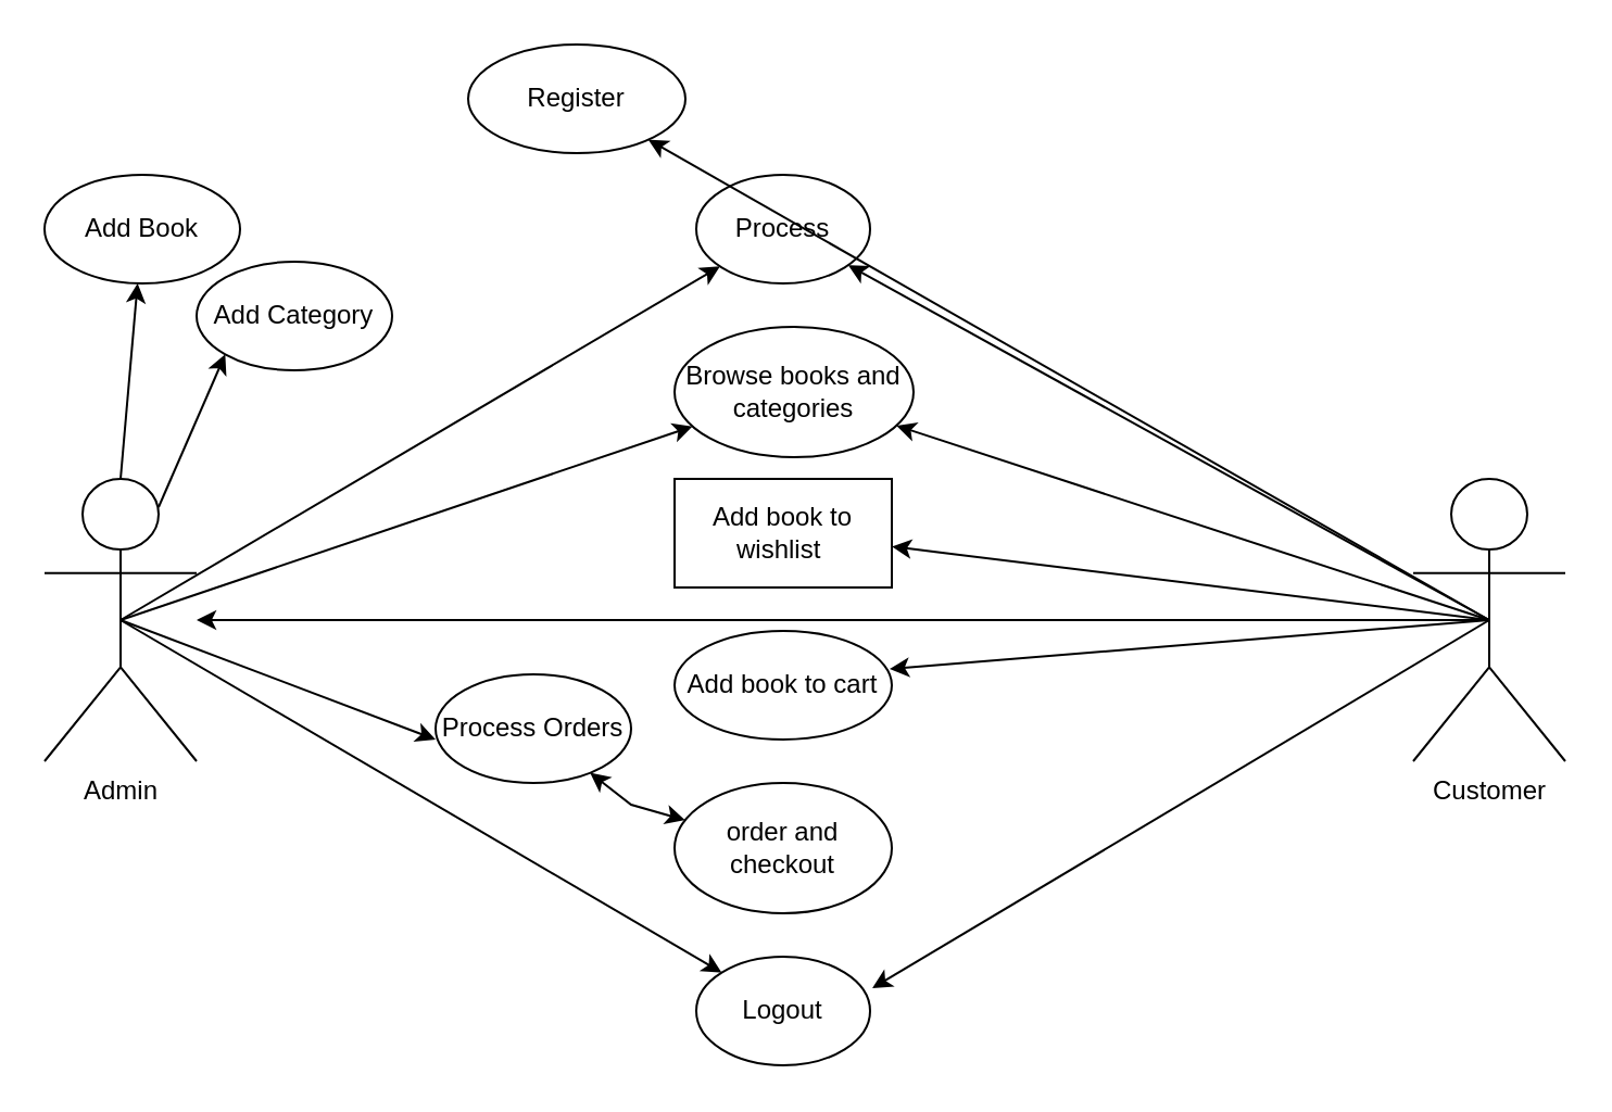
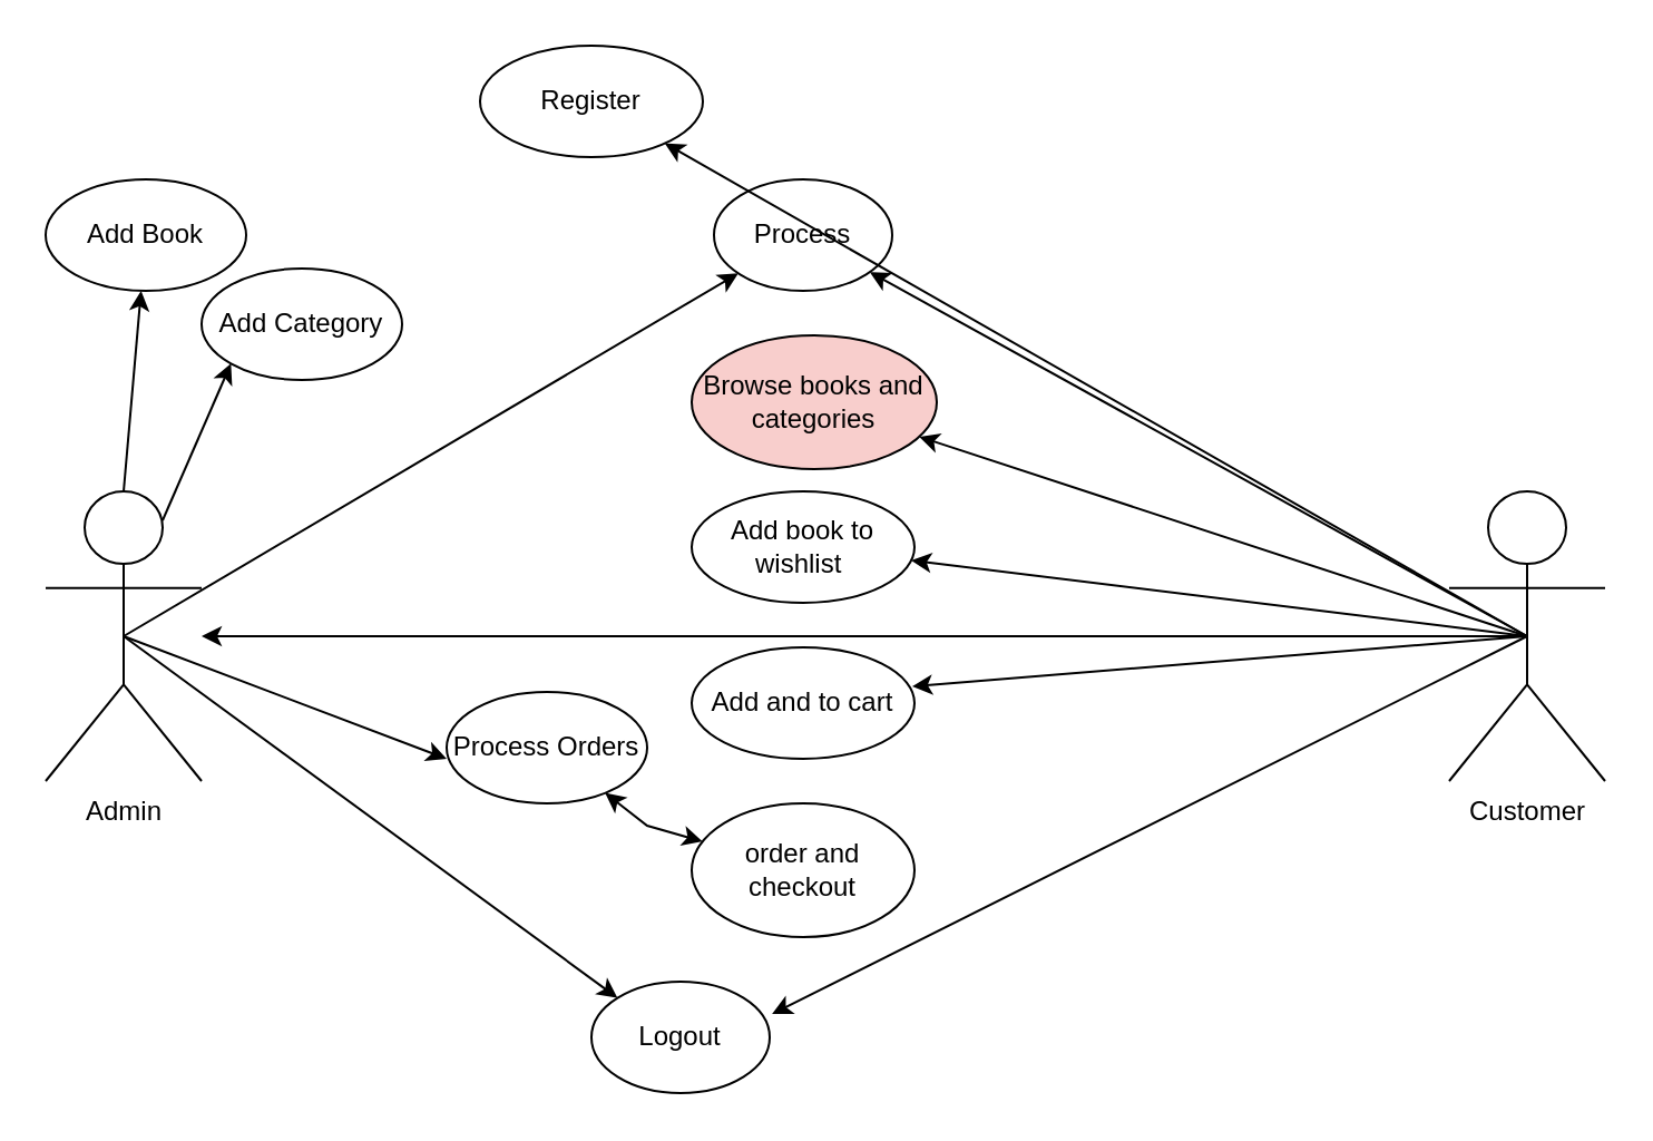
- <mxCell id="19" value="Browse books and categories" style="ellipse;whiteSpace=wrap;html=1;" vertex="1" parent="1"><mxGeometry x="310" y="150" width="110" height="60" as="geometry" /></mxCell>
+ <mxCell id="19" value="Browse books and categories" style="ellipse;whiteSpace=wrap;html=1;fillColor=#f8cecc;" vertex="1" parent="1"><mxGeometry x="310" y="150" width="110" height="60" as="geometry" /></mxCell>
- <mxCell id="23" value="" style="endArrow=classic;html=1;rounded=0;exitX=0.5;exitY=0.5;exitDx=0;exitDy=0;exitPerimeter=0;" edge="1" parent="1" source="2" target="19"><mxGeometry width="50" height="50" relative="1" as="geometry"><mxPoint x="60" y="290" as="sourcePoint" /><mxPoint x="340.917" y="132.164" as="targetPoint" /></mxGeometry></mxCell>
- <mxCell id="13" value="Add book to wishlist&amp;nbsp;" style="whiteSpace=wrap;html=1;rounded=0;" vertex="1" parent="1"><mxGeometry x="310" y="220" width="100" height="50" as="geometry" /></mxCell>
+ <mxCell id="13" value="Add book to wishlist&amp;nbsp;" style="ellipse;whiteSpace=wrap;html=1;" vertex="1" parent="1"><mxGeometry x="310" y="220" width="100" height="50" as="geometry" /></mxCell>
- <mxCell id="14" value="Add book to cart" style="ellipse;whiteSpace=wrap;html=1;" vertex="1" parent="1"><mxGeometry x="310" y="290" width="100" height="50" as="geometry" /></mxCell>
+ <mxCell id="14" value="Add and to cart" style="ellipse;whiteSpace=wrap;html=1;" vertex="1" parent="1"><mxGeometry x="310" y="290" width="100" height="50" as="geometry" /></mxCell>
- <mxCell id="6" value="Logout" style="ellipse;whiteSpace=wrap;html=1;" vertex="1" parent="1"><mxGeometry x="320" y="440" width="80" height="50" as="geometry" /></mxCell>
+ <mxCell id="6" value="Logout" style="ellipse;whiteSpace=wrap;html=1;" vertex="1" parent="1"><mxGeometry x="265" y="440" width="80" height="50" as="geometry" /></mxCell>
